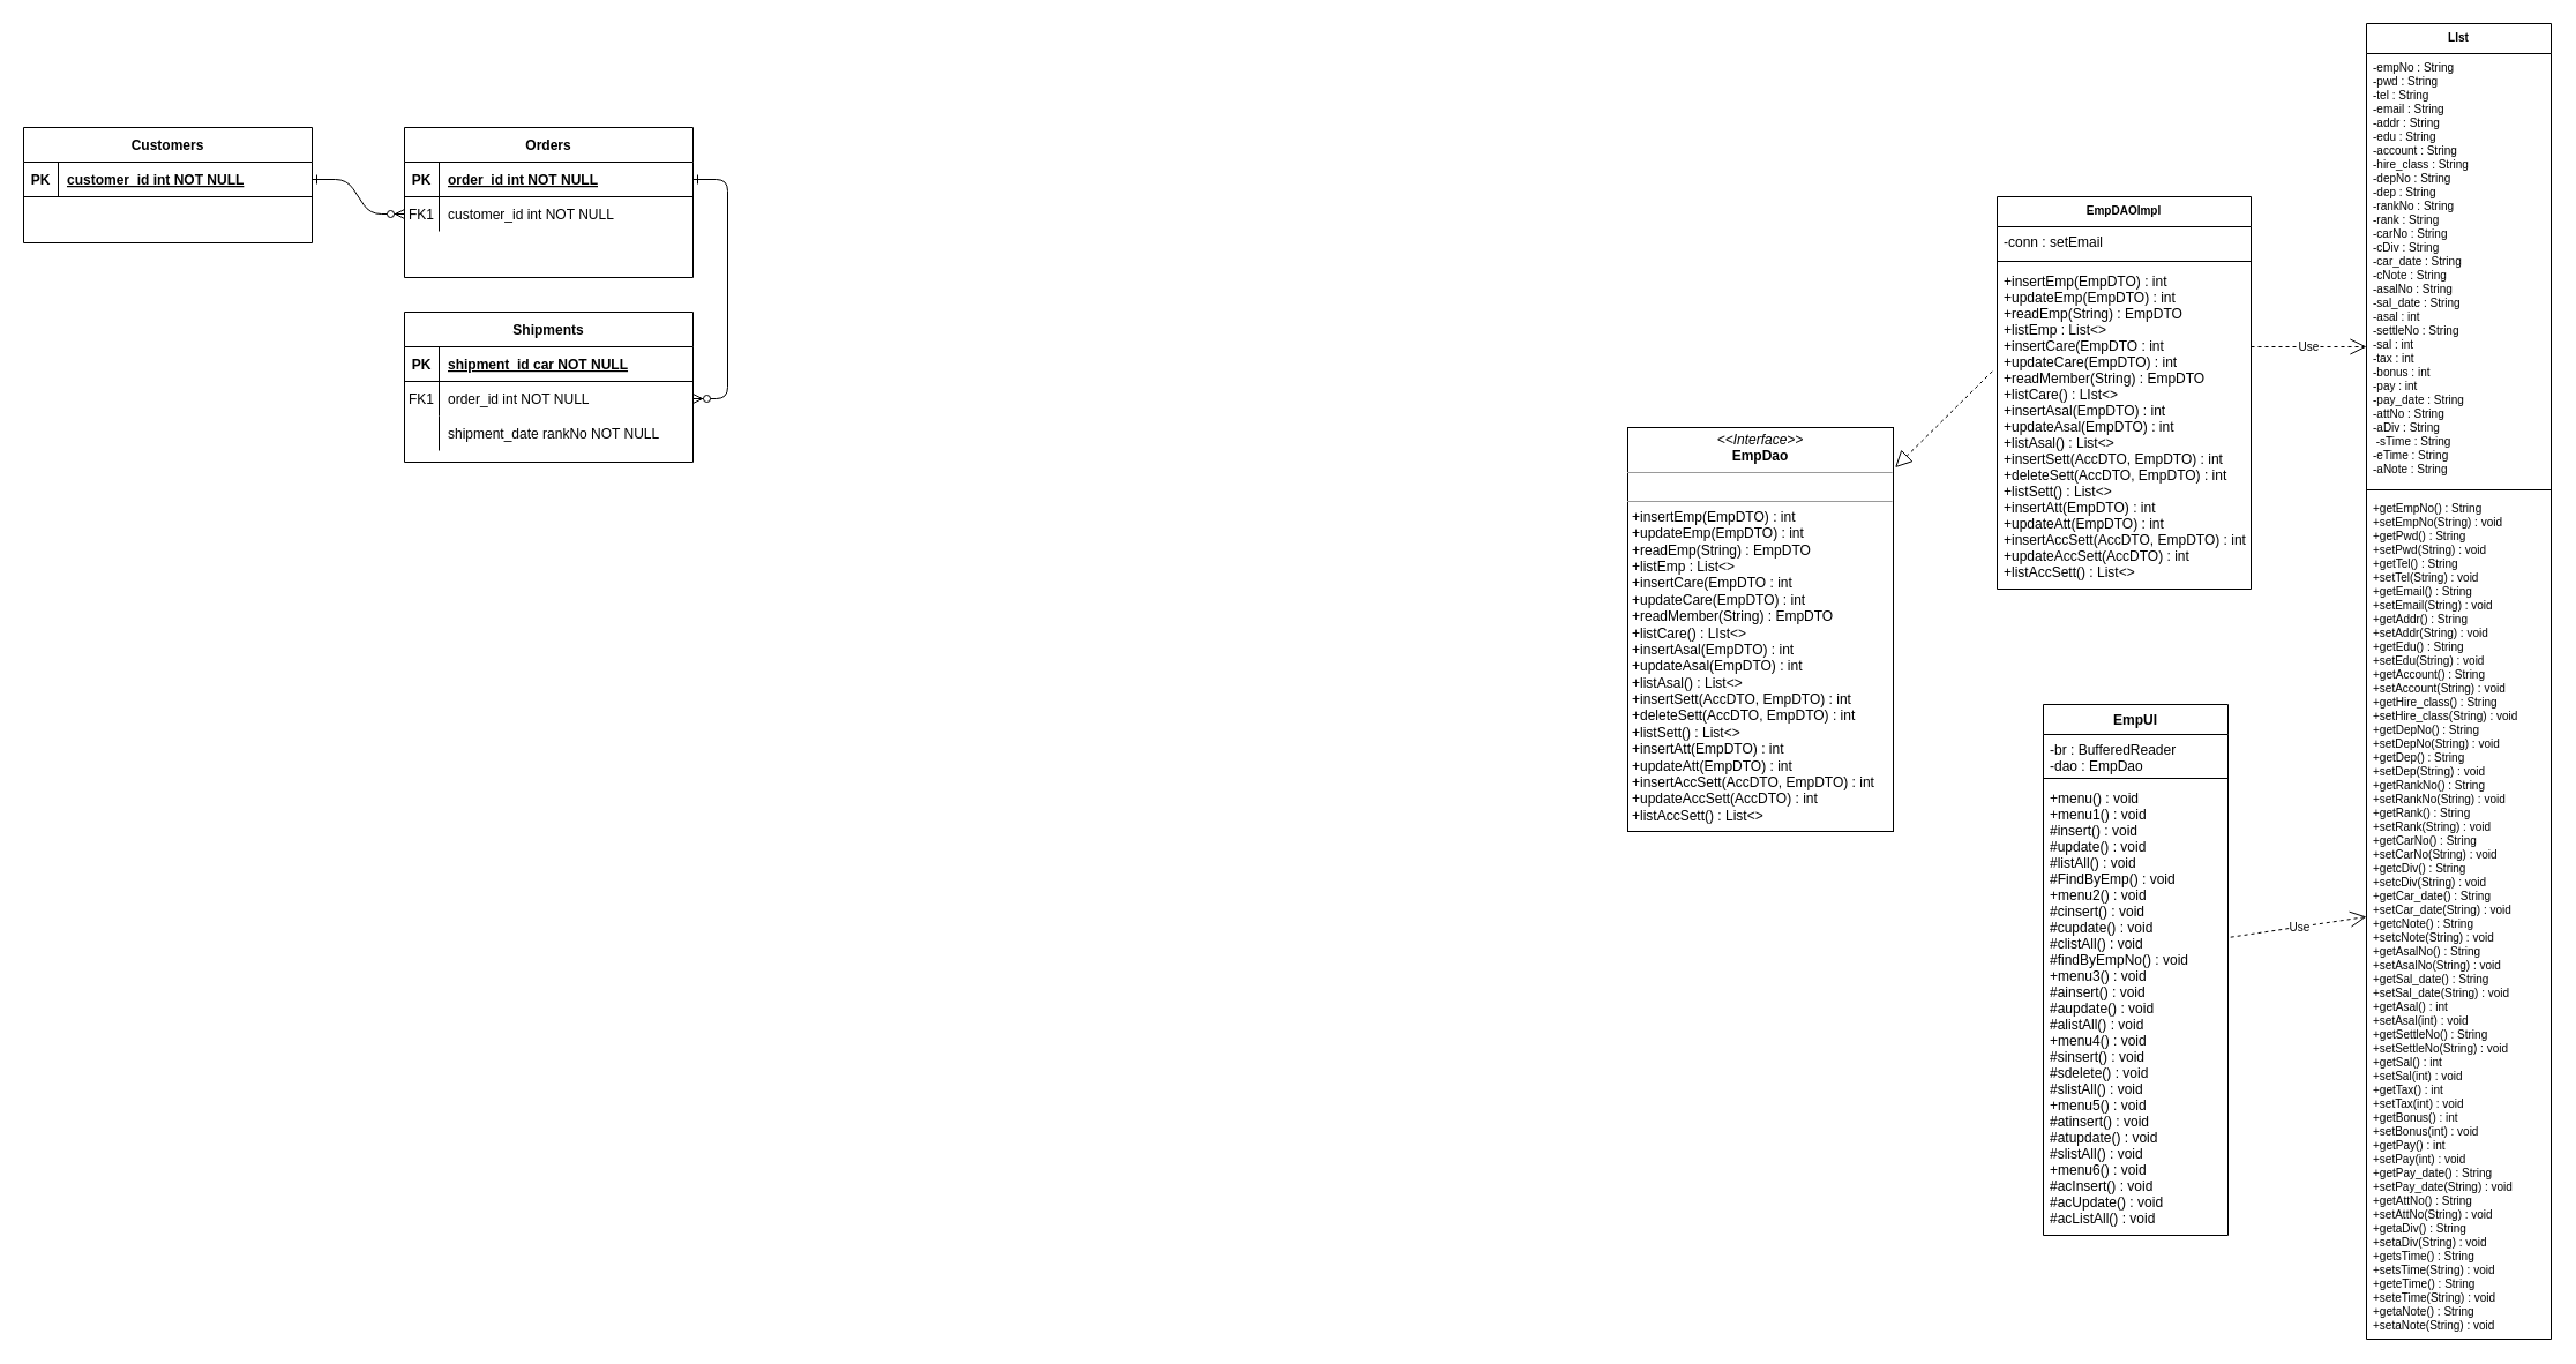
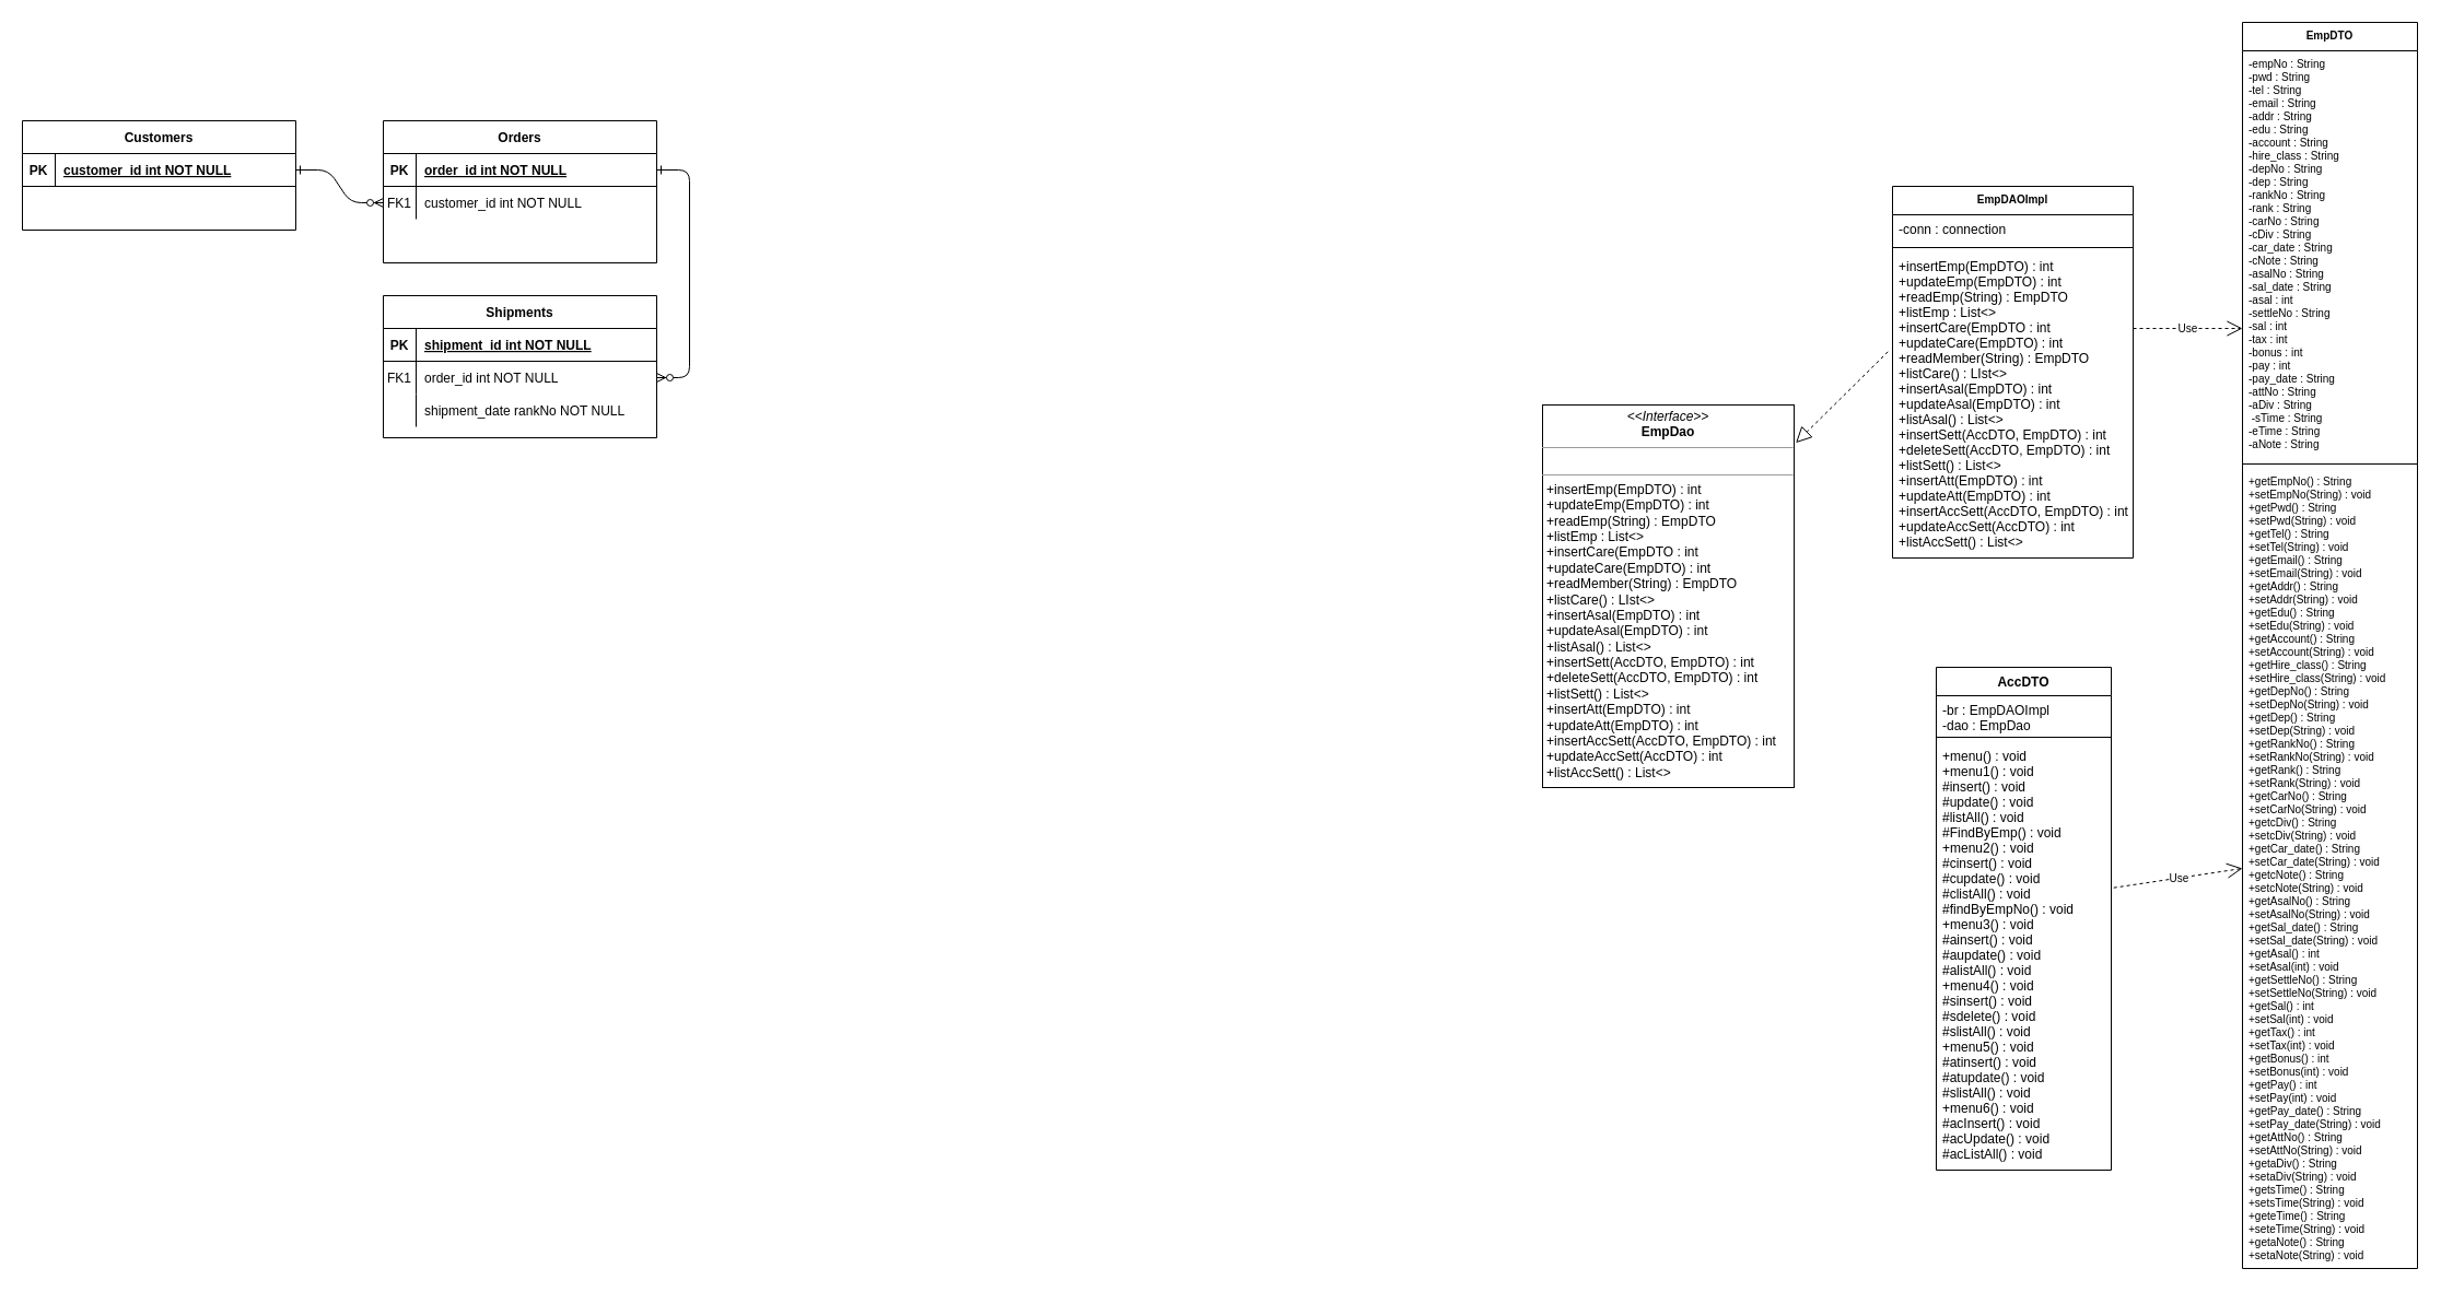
- <mxCell id="29" value="LIst" style="swimlane;fontStyle=1;align=center;verticalAlign=top;childLayout=stackLayout;horizontal=1;startSize=26;horizontalStack=0;resizeParent=1;resizeParentMax=0;resizeLast=0;collapsible=1;marginBottom=0;fontSize=10;" vertex="1" parent="1"><mxGeometry x="2050" y="20" width="160" height="1140" as="geometry" /></mxCell>
+ <mxCell id="29" value="EmpDTO" style="swimlane;fontStyle=1;align=center;verticalAlign=top;childLayout=stackLayout;horizontal=1;startSize=26;horizontalStack=0;resizeParent=1;resizeParentMax=0;resizeLast=0;collapsible=1;marginBottom=0;fontSize=10;" vertex="1" parent="1"><mxGeometry x="2050" y="20" width="160" height="1140" as="geometry" /></mxCell>
- <mxCell id="35" value="-conn : setEmail" style="text;strokeColor=none;fillColor=none;align=left;verticalAlign=top;spacingLeft=4;spacingRight=4;overflow=hidden;rotatable=0;points=[[0,0.5],[1,0.5]];portConstraint=eastwest;fontSize=12;" vertex="1" parent="34"><mxGeometry y="26" width="220" height="26" as="geometry" /></mxCell>
+ <mxCell id="35" value="-conn : connection" style="text;strokeColor=none;fillColor=none;align=left;verticalAlign=top;spacingLeft=4;spacingRight=4;overflow=hidden;rotatable=0;points=[[0,0.5],[1,0.5]];portConstraint=eastwest;fontSize=12;" vertex="1" parent="34"><mxGeometry y="26" width="220" height="26" as="geometry" /></mxCell>
- <mxCell id="16" value="shipment_id car NOT NULL " style="shape=partialRectangle;overflow=hidden;connectable=0;fillColor=none;top=0;left=0;bottom=0;right=0;align=left;spacingLeft=6;fontStyle=5;" parent="14" vertex="1"><mxGeometry x="30" width="220" height="30" as="geometry" /></mxCell>
+ <mxCell id="16" value="shipment_id int NOT NULL " style="shape=partialRectangle;overflow=hidden;connectable=0;fillColor=none;top=0;left=0;bottom=0;right=0;align=left;spacingLeft=6;fontStyle=5;" parent="14" vertex="1"><mxGeometry x="30" width="220" height="30" as="geometry" /></mxCell>
- <mxCell id="38" value="EmpUI" style="swimlane;fontStyle=1;align=center;verticalAlign=top;childLayout=stackLayout;horizontal=1;startSize=26;horizontalStack=0;resizeParent=1;resizeParentMax=0;resizeLast=0;collapsible=1;marginBottom=0;fontSize=12;" vertex="1" parent="1"><mxGeometry x="1770" y="610" width="160" height="460" as="geometry" /></mxCell>
+ <mxCell id="38" value="AccDTO" style="swimlane;fontStyle=1;align=center;verticalAlign=top;childLayout=stackLayout;horizontal=1;startSize=26;horizontalStack=0;resizeParent=1;resizeParentMax=0;resizeLast=0;collapsible=1;marginBottom=0;fontSize=12;" vertex="1" parent="1"><mxGeometry x="1770" y="610" width="160" height="460" as="geometry" /></mxCell>
- <mxCell id="39" value="-br : BufferedReader &#10;-dao : EmpDao" style="text;strokeColor=none;fillColor=none;align=left;verticalAlign=top;spacingLeft=4;spacingRight=4;overflow=hidden;rotatable=0;points=[[0,0.5],[1,0.5]];portConstraint=eastwest;fontSize=12;" vertex="1" parent="38"><mxGeometry y="26" width="160" height="34" as="geometry" /></mxCell>
+ <mxCell id="39" value="-br : EmpDAOImpl &#10;-dao : EmpDao" style="text;strokeColor=none;fillColor=none;align=left;verticalAlign=top;spacingLeft=4;spacingRight=4;overflow=hidden;rotatable=0;points=[[0,0.5],[1,0.5]];portConstraint=eastwest;fontSize=12;" vertex="1" parent="38"><mxGeometry y="26" width="160" height="34" as="geometry" /></mxCell>
